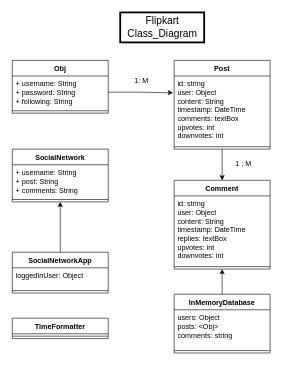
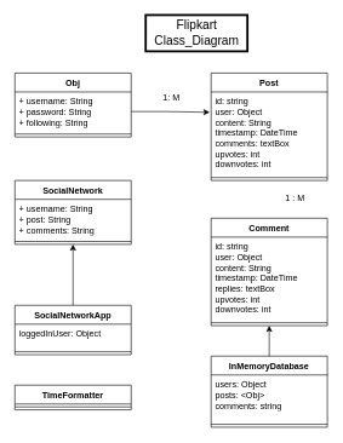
- <mxCell id="15" value="" style="endArrow=classic;html=1;rounded=0;exitX=0.5;exitY=1;exitDx=0;exitDy=0;entryX=0.5;entryY=0;entryDx=0;entryDy=0;" edge="1" parent="1" source="5" target="9"><mxGeometry width="50" height="50" relative="1" as="geometry"><mxPoint x="320" y="260" as="sourcePoint" /><mxPoint x="428" y="282" as="targetPoint" /><Array as="points" /></mxGeometry></mxCell>
